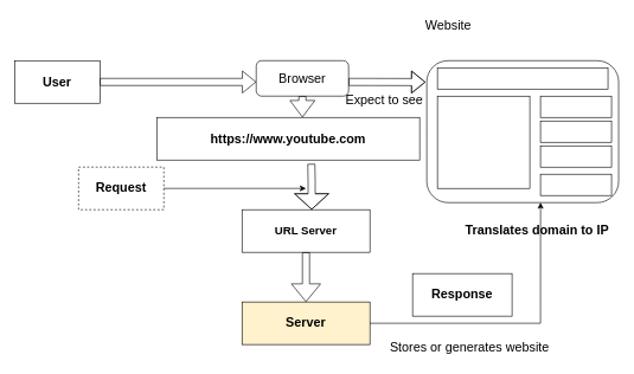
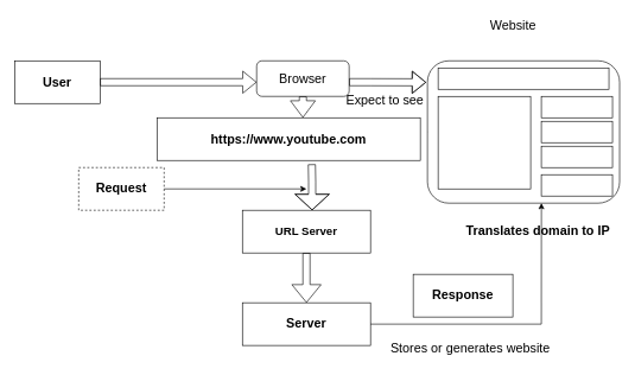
- <mxCell id="25" value="Website" style="text;html=1;align=center;verticalAlign=middle;resizable=0;points=[];autosize=1;strokeColor=none;fillColor=none;fontSize=18;" vertex="1" parent="1"><mxGeometry x="590" y="20" width="80" height="30" as="geometry" /></mxCell>
+ <mxCell id="25" value="Website" style="text;html=1;align=center;verticalAlign=middle;resizable=0;points=[];autosize=1;strokeColor=none;fillColor=none;fontSize=18;" vertex="1" parent="1"><mxGeometry x="680" y="20" width="80" height="30" as="geometry" /></mxCell>
- <mxCell id="7" value="&lt;font style=&quot;font-size: 18px&quot;&gt;&lt;b&gt;Server&lt;/b&gt;&lt;/font&gt;" style="rounded=0;whiteSpace=wrap;html=1;fillColor=#fff2cc;" vertex="1" parent="1"><mxGeometry x="340" y="425" width="180" height="60" as="geometry" /></mxCell>
+ <mxCell id="7" value="&lt;font style=&quot;font-size: 18px&quot;&gt;&lt;b&gt;Server&lt;/b&gt;&lt;/font&gt;" style="rounded=0;whiteSpace=wrap;html=1;" vertex="1" parent="1"><mxGeometry x="340" y="425" width="180" height="60" as="geometry" /></mxCell>
